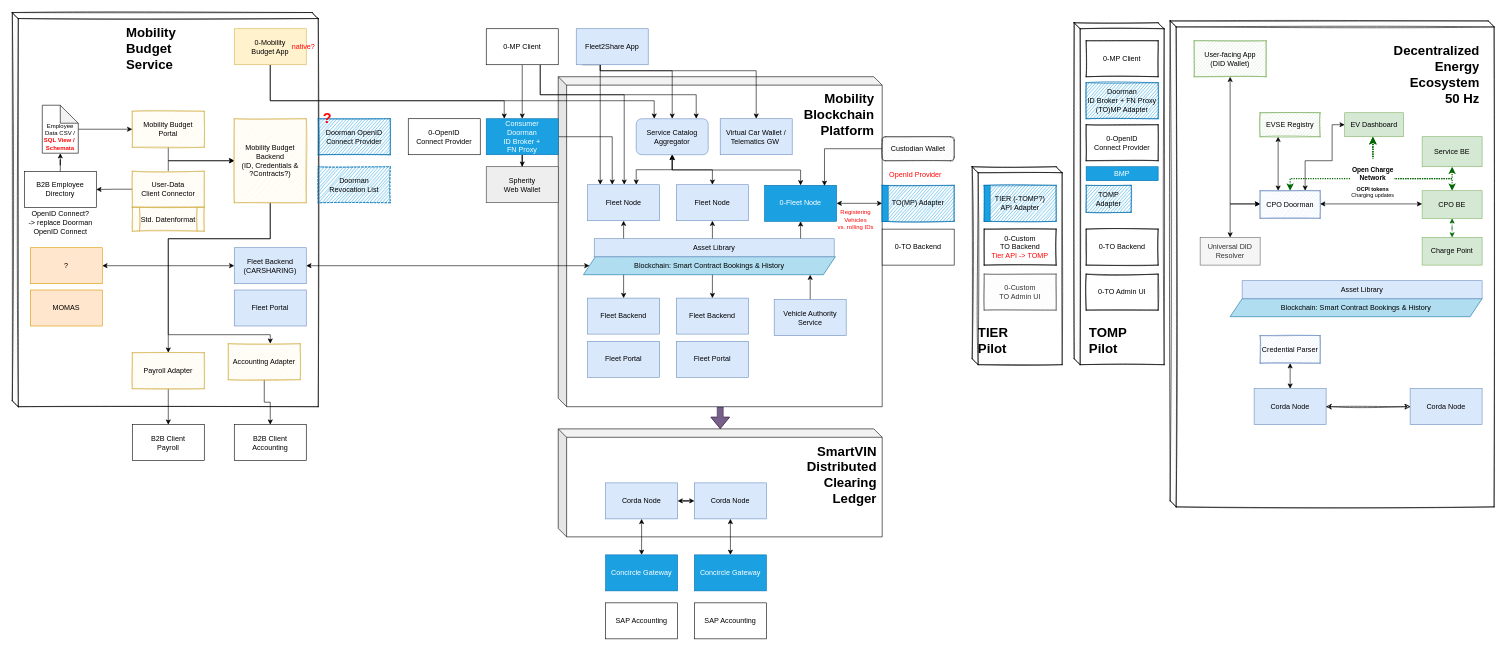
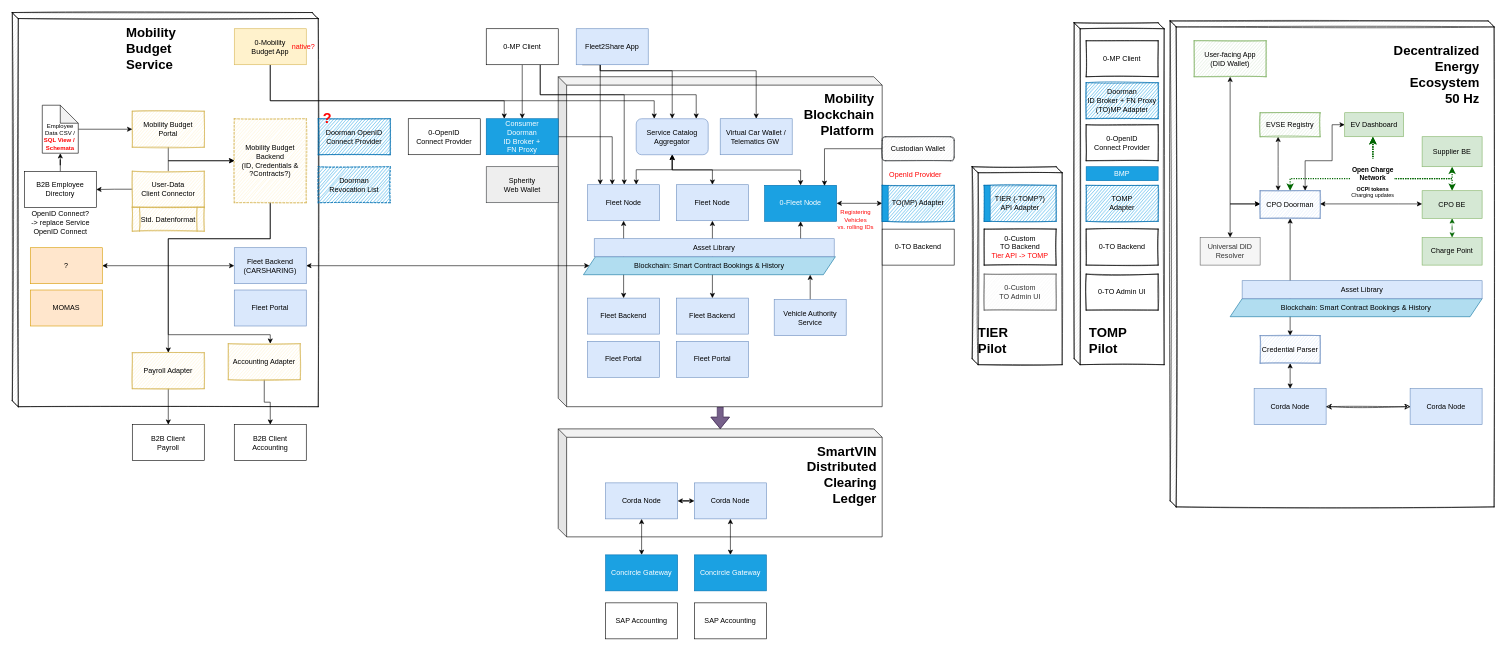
- <mxCell id="122" value="Service BE" style="rounded=0;whiteSpace=wrap;html=1;sketch=0;fillColor=#d5e8d4;strokeColor=#82b366;" vertex="1" parent="1"><mxGeometry x="2370" y="227" width="100" height="50" as="geometry" /></mxCell>
+ <mxCell id="122" value="Supplier BE" style="rounded=0;whiteSpace=wrap;html=1;sketch=0;fillColor=#d5e8d4;strokeColor=#82b366;" vertex="1" parent="1"><mxGeometry x="2370" y="227" width="100" height="50" as="geometry" /></mxCell>
- <mxCell id="64" value="Mobility Budget &lt;br&gt;Backend &lt;br&gt;(ID, Credentials &amp;amp; &lt;br&gt;?Contracts?)" style="rounded=0;whiteSpace=wrap;html=1;sketch=1;fillColor=#fff2cc;strokeColor=#d6b656;" vertex="1" parent="1"><mxGeometry x="390" y="197" width="120" height="140" as="geometry" /></mxCell>
+ <mxCell id="64" value="Mobility Budget &lt;br&gt;Backend &lt;br&gt;(ID, Credentials &amp;amp; &lt;br&gt;?Contracts?)" style="rounded=0;whiteSpace=wrap;html=1;sketch=1;fillColor=#fff2cc;strokeColor=#d6b656;dashed=1;" vertex="1" parent="1"><mxGeometry x="390" y="197" width="120" height="140" as="geometry" /></mxCell>
- <mxCell id="22" style="edgeStyle=orthogonalEdgeStyle;rounded=0;orthogonalLoop=1;jettySize=auto;html=1;fontSize=10;startArrow=none;startFill=0;" edge="1" parent="1" source="24" target="36"><mxGeometry relative="1" as="geometry"><mxPoint x="870" y="287" as="targetPoint" /></mxGeometry></mxCell>
- <mxCell id="85" value="TOMP&lt;br&gt;Adapter" style="rounded=0;whiteSpace=wrap;html=1;fillColor=#1ba1e2;strokeColor=#006EAF;fontColor=#000000;sketch=1;" vertex="1" parent="1"><mxGeometry x="1810" y="308" width="75" height="45" as="geometry" /></mxCell>
+ <mxCell id="85" value="TOMP&lt;br&gt;Adapter" style="rounded=0;whiteSpace=wrap;html=1;fillColor=#1ba1e2;strokeColor=#006EAF;fontColor=#000000;sketch=1;" vertex="1" parent="1"><mxGeometry x="1810" y="308" width="120" height="60" as="geometry" /></mxCell>
- <mxCell id="98" value="OpenID Connect?&lt;br&gt;-&amp;gt; replace Doorman &lt;br&gt;OpenID Connect" style="text;html=1;resizable=0;autosize=1;align=center;verticalAlign=middle;points=[];fillColor=none;strokeColor=none;rounded=0;" vertex="1" parent="1"><mxGeometry x="40" y="345" width="120" height="50" as="geometry" /></mxCell>
+ <mxCell id="98" value="OpenID Connect?&lt;br&gt;-&amp;gt; replace Service &lt;br&gt;OpenID Connect" style="text;html=1;resizable=0;autosize=1;align=center;verticalAlign=middle;points=[];fillColor=none;strokeColor=none;rounded=0;" vertex="1" parent="1"><mxGeometry x="40" y="345" width="120" height="50" as="geometry" /></mxCell>
+ <mxCell id="117" style="edgeStyle=orthogonalEdgeStyle;rounded=0;orthogonalLoop=1;jettySize=auto;html=1;entryX=0.5;entryY=0;entryDx=0;entryDy=0;fontSize=11;startArrow=classic;startFill=1;" edge="1" parent="1" source="119" target="131"><mxGeometry relative="1" as="geometry" /></mxCell>
